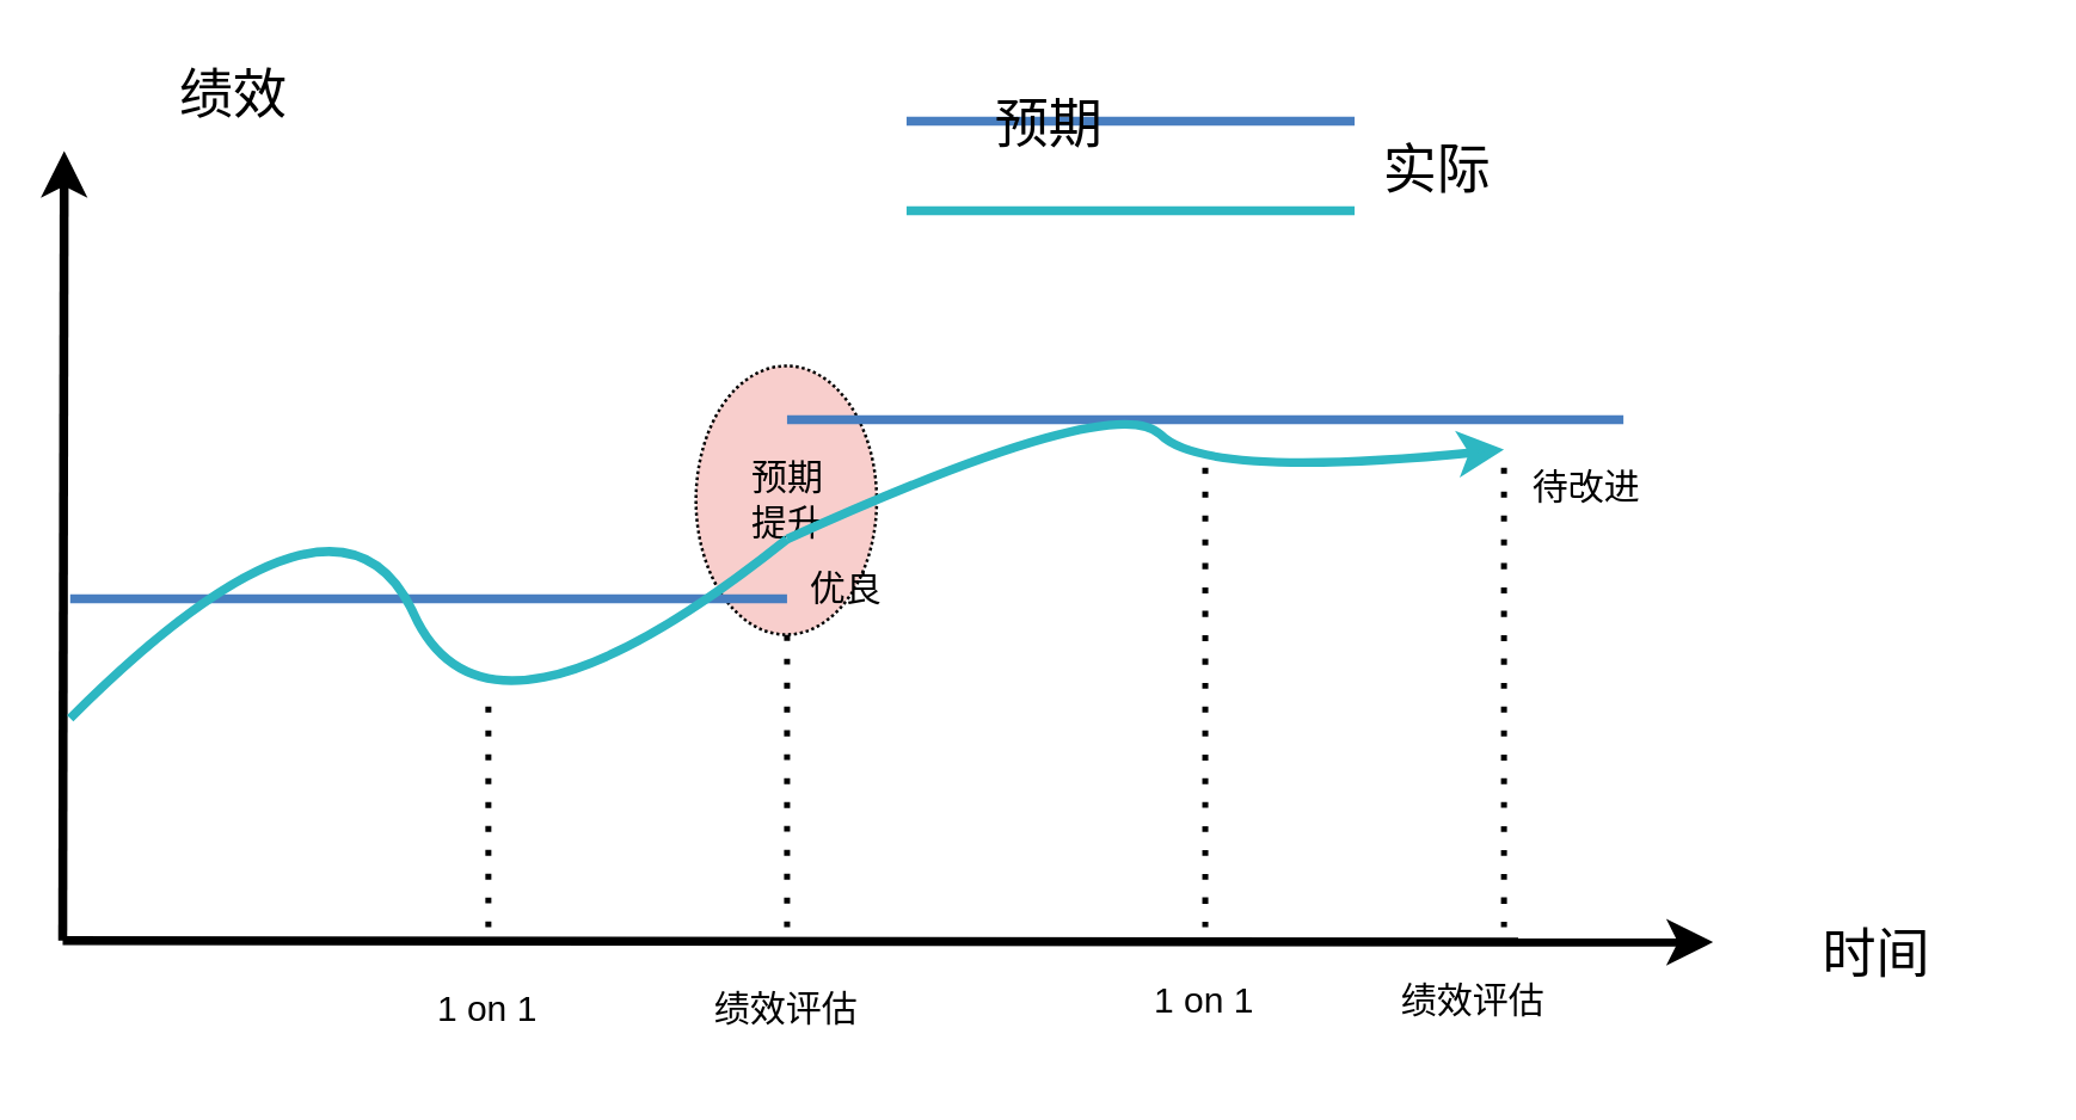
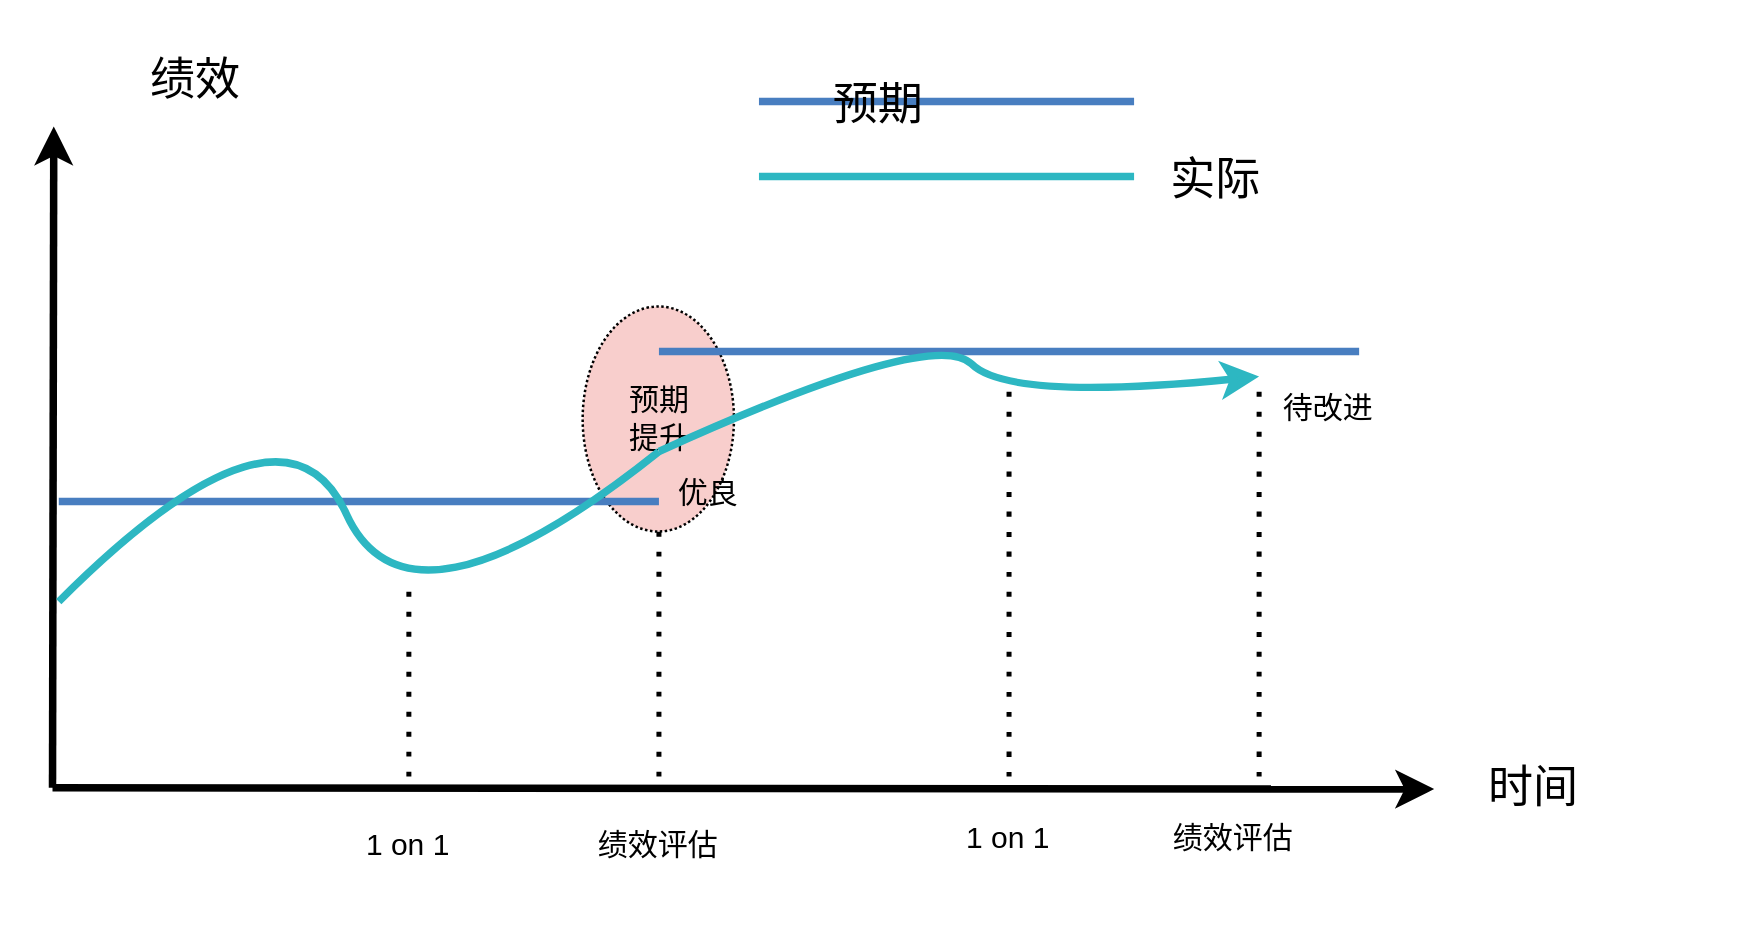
- <mxCell id="22" value="实际" style="text;spacingTop=-5;html=1;fontSize=18;fontStyle=0;points=[];strokeColor=none;" vertex="1" parent="1"><mxGeometry x="461" y="45" width="80" height="20" as="geometry" /></mxCell>
+ <mxCell id="22" value="实际" style="text;spacingTop=-5;html=1;fontSize=18;fontStyle=0;points=[];strokeColor=none;" vertex="1" parent="1"><mxGeometry x="466" y="60" width="80" height="20" as="geometry" /></mxCell>
- <mxCell id="5" value="时间" style="text;spacingTop=-5;html=1;fontSize=18;fontStyle=0;points=[];strokeColor=none;" parent="1" vertex="1"><mxGeometry x="608" y="307.5" width="80" height="20" as="geometry" /></mxCell>
+ <mxCell id="5" value="时间" style="text;spacingTop=-5;html=1;fontSize=18;fontStyle=0;points=[];strokeColor=none;" parent="1" vertex="1"><mxGeometry x="593" y="302.5" width="80" height="20" as="geometry" /></mxCell>
